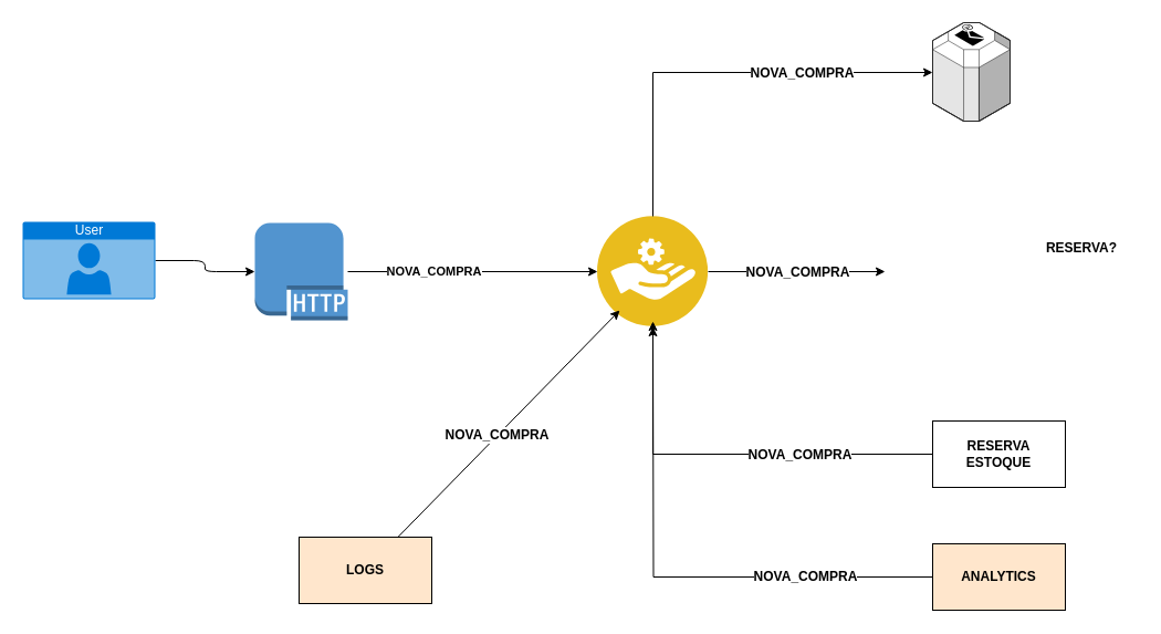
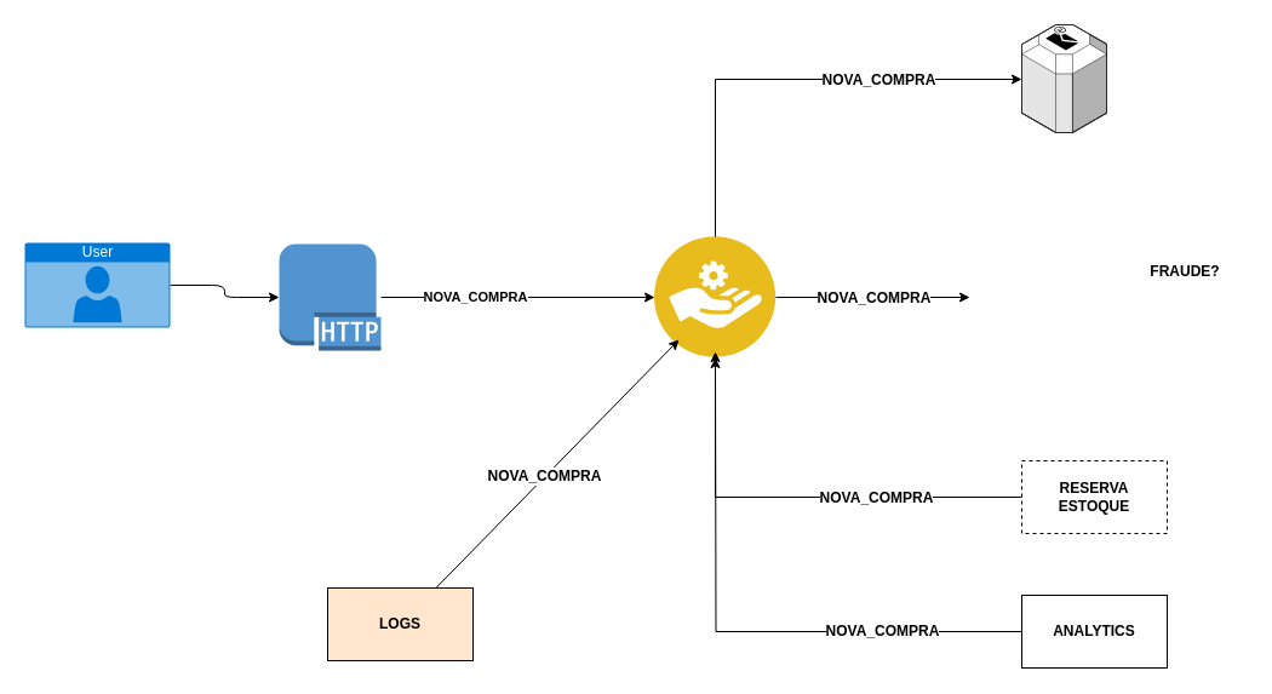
- <mxCell id="9" value="RESERVA?" style="text;html=1;strokeColor=none;fillColor=none;align=center;verticalAlign=middle;whiteSpace=wrap;rounded=0;shadow=0;fontSize=12;fontStyle=1" vertex="1" parent="1"><mxGeometry x="928" y="204" width="100" height="40" as="geometry" /></mxCell>
+ <mxCell id="9" value="FRAUDE?" style="text;html=1;strokeColor=none;fillColor=none;align=center;verticalAlign=middle;whiteSpace=wrap;rounded=0;shadow=0;fontSize=12;fontStyle=1" vertex="1" parent="1"><mxGeometry x="928" y="204" width="100" height="40" as="geometry" /></mxCell>
- <mxCell id="12" value="RESERVA ESTOQUE" style="rounded=0;whiteSpace=wrap;html=1;shadow=0;fontSize=12;fontStyle=1" vertex="1" parent="1"><mxGeometry x="843" y="380" width="120" height="60" as="geometry" /></mxCell>
+ <mxCell id="12" value="RESERVA ESTOQUE" style="rounded=0;whiteSpace=wrap;html=1;shadow=0;fontSize=12;fontStyle=1;dashed=1;" vertex="1" parent="1"><mxGeometry x="843" y="380" width="120" height="60" as="geometry" /></mxCell>
- <mxCell id="15" value="ANALYTICS" style="rounded=0;whiteSpace=wrap;html=1;shadow=0;fontSize=12;fontStyle=1;fillColor=#ffe6cc;" vertex="1" parent="1"><mxGeometry x="843" y="491" width="120" height="60" as="geometry" /></mxCell>
+ <mxCell id="15" value="ANALYTICS" style="rounded=0;whiteSpace=wrap;html=1;shadow=0;fontSize=12;fontStyle=1" vertex="1" parent="1"><mxGeometry x="843" y="491" width="120" height="60" as="geometry" /></mxCell>
